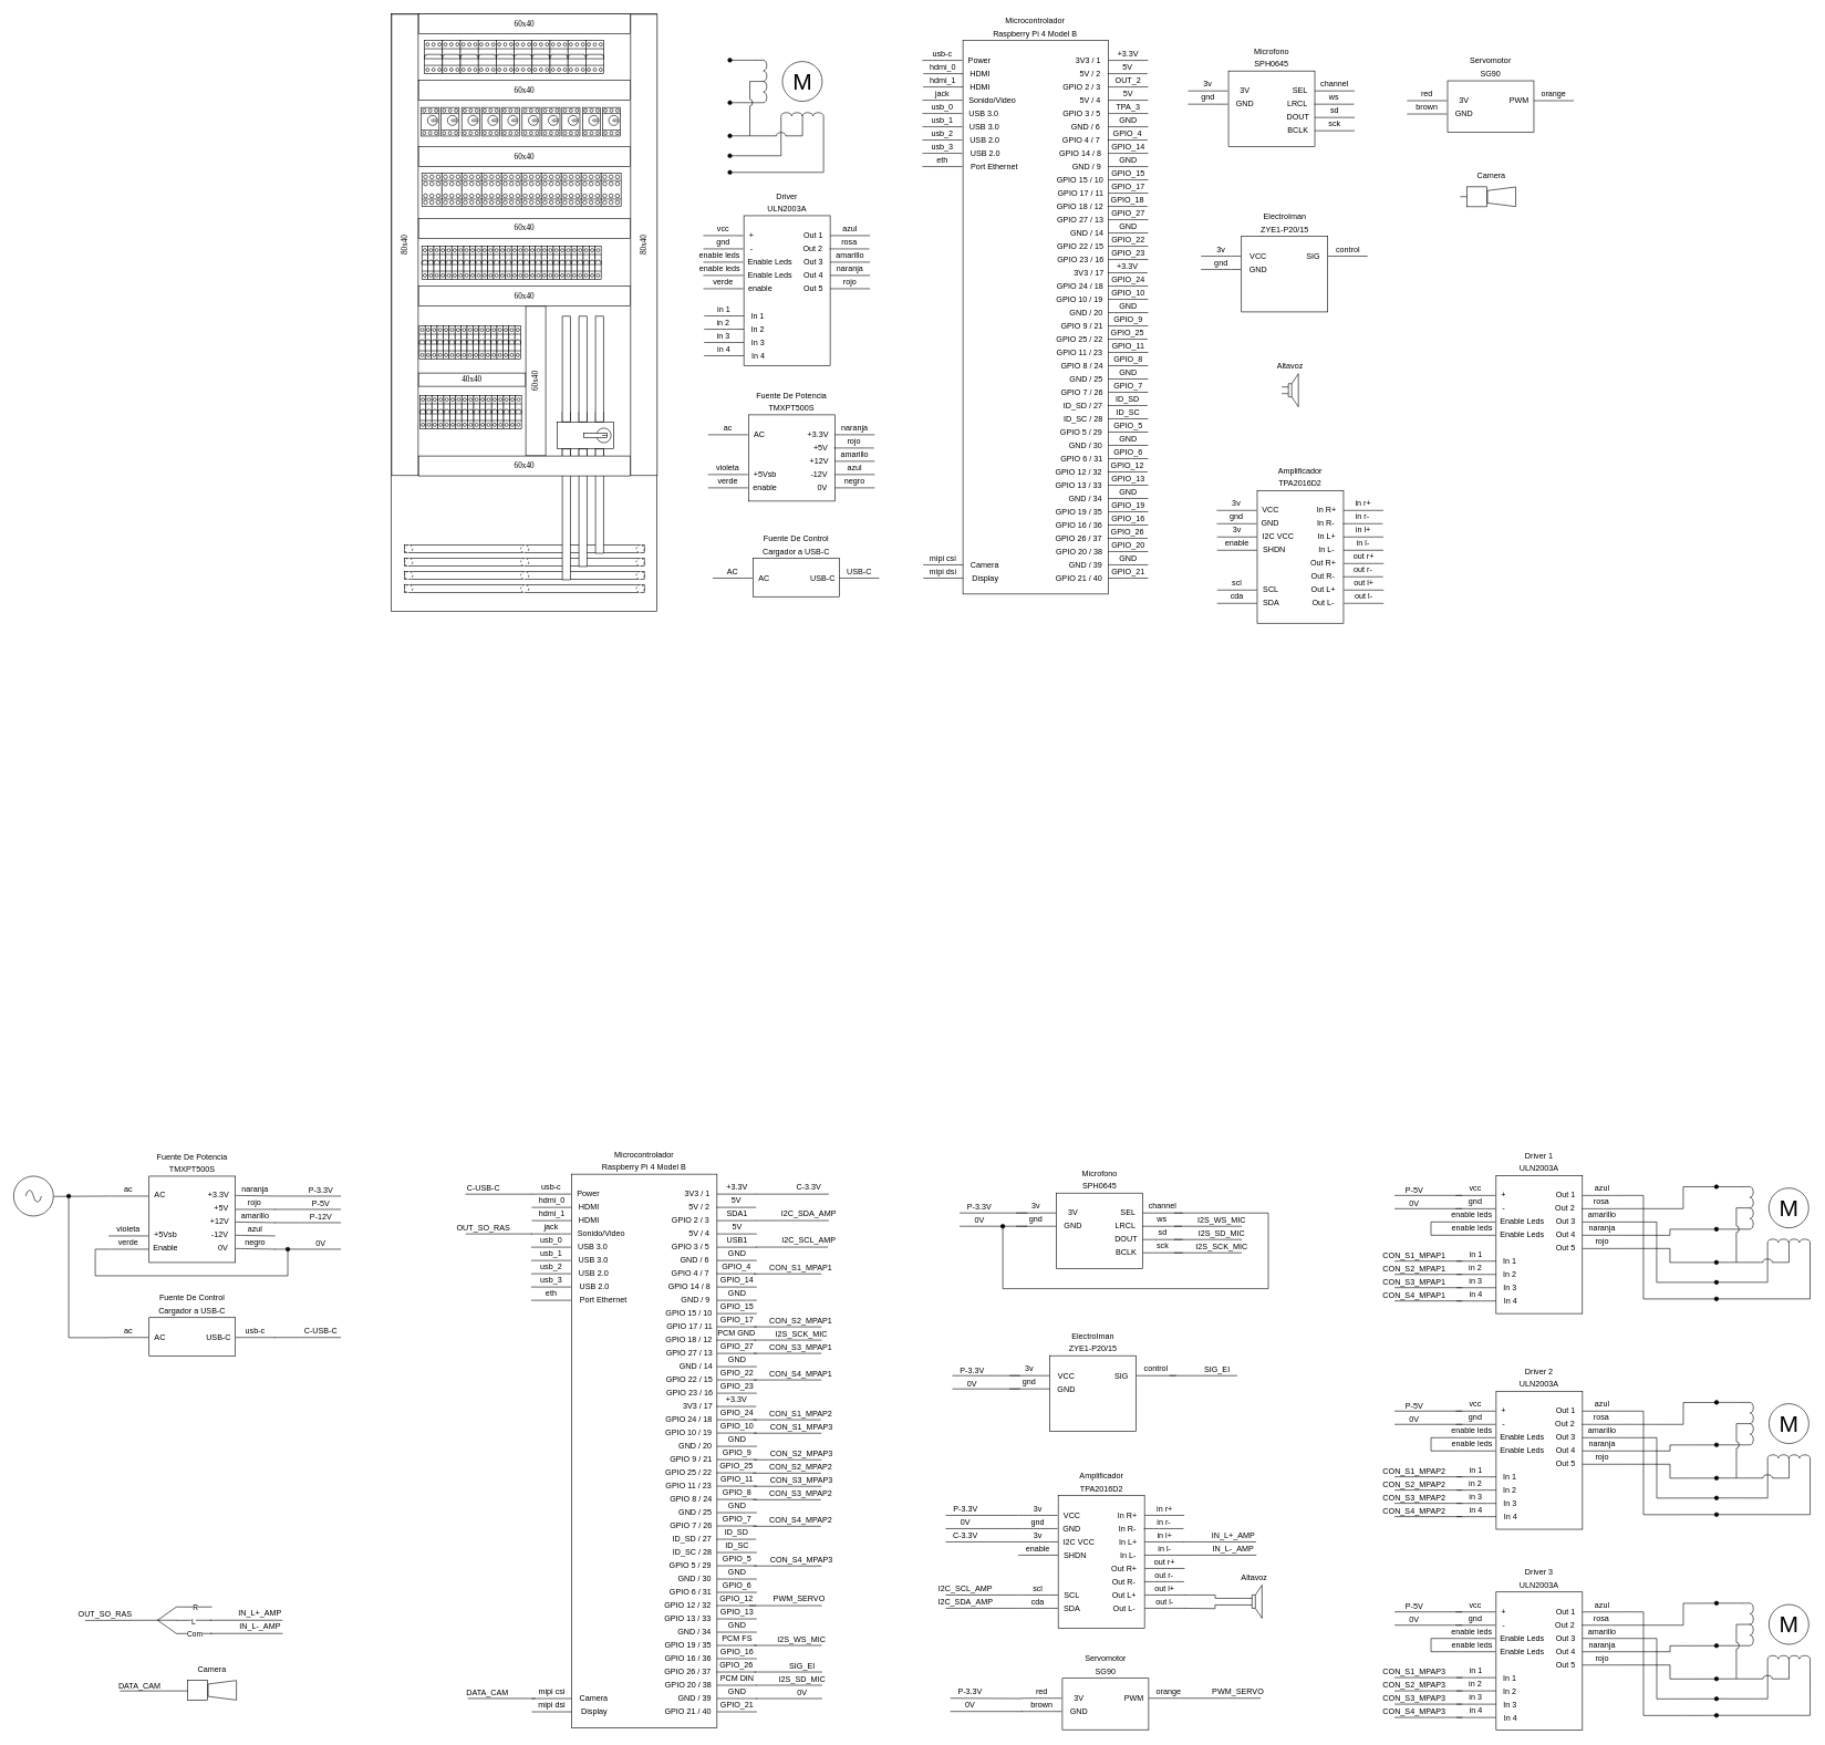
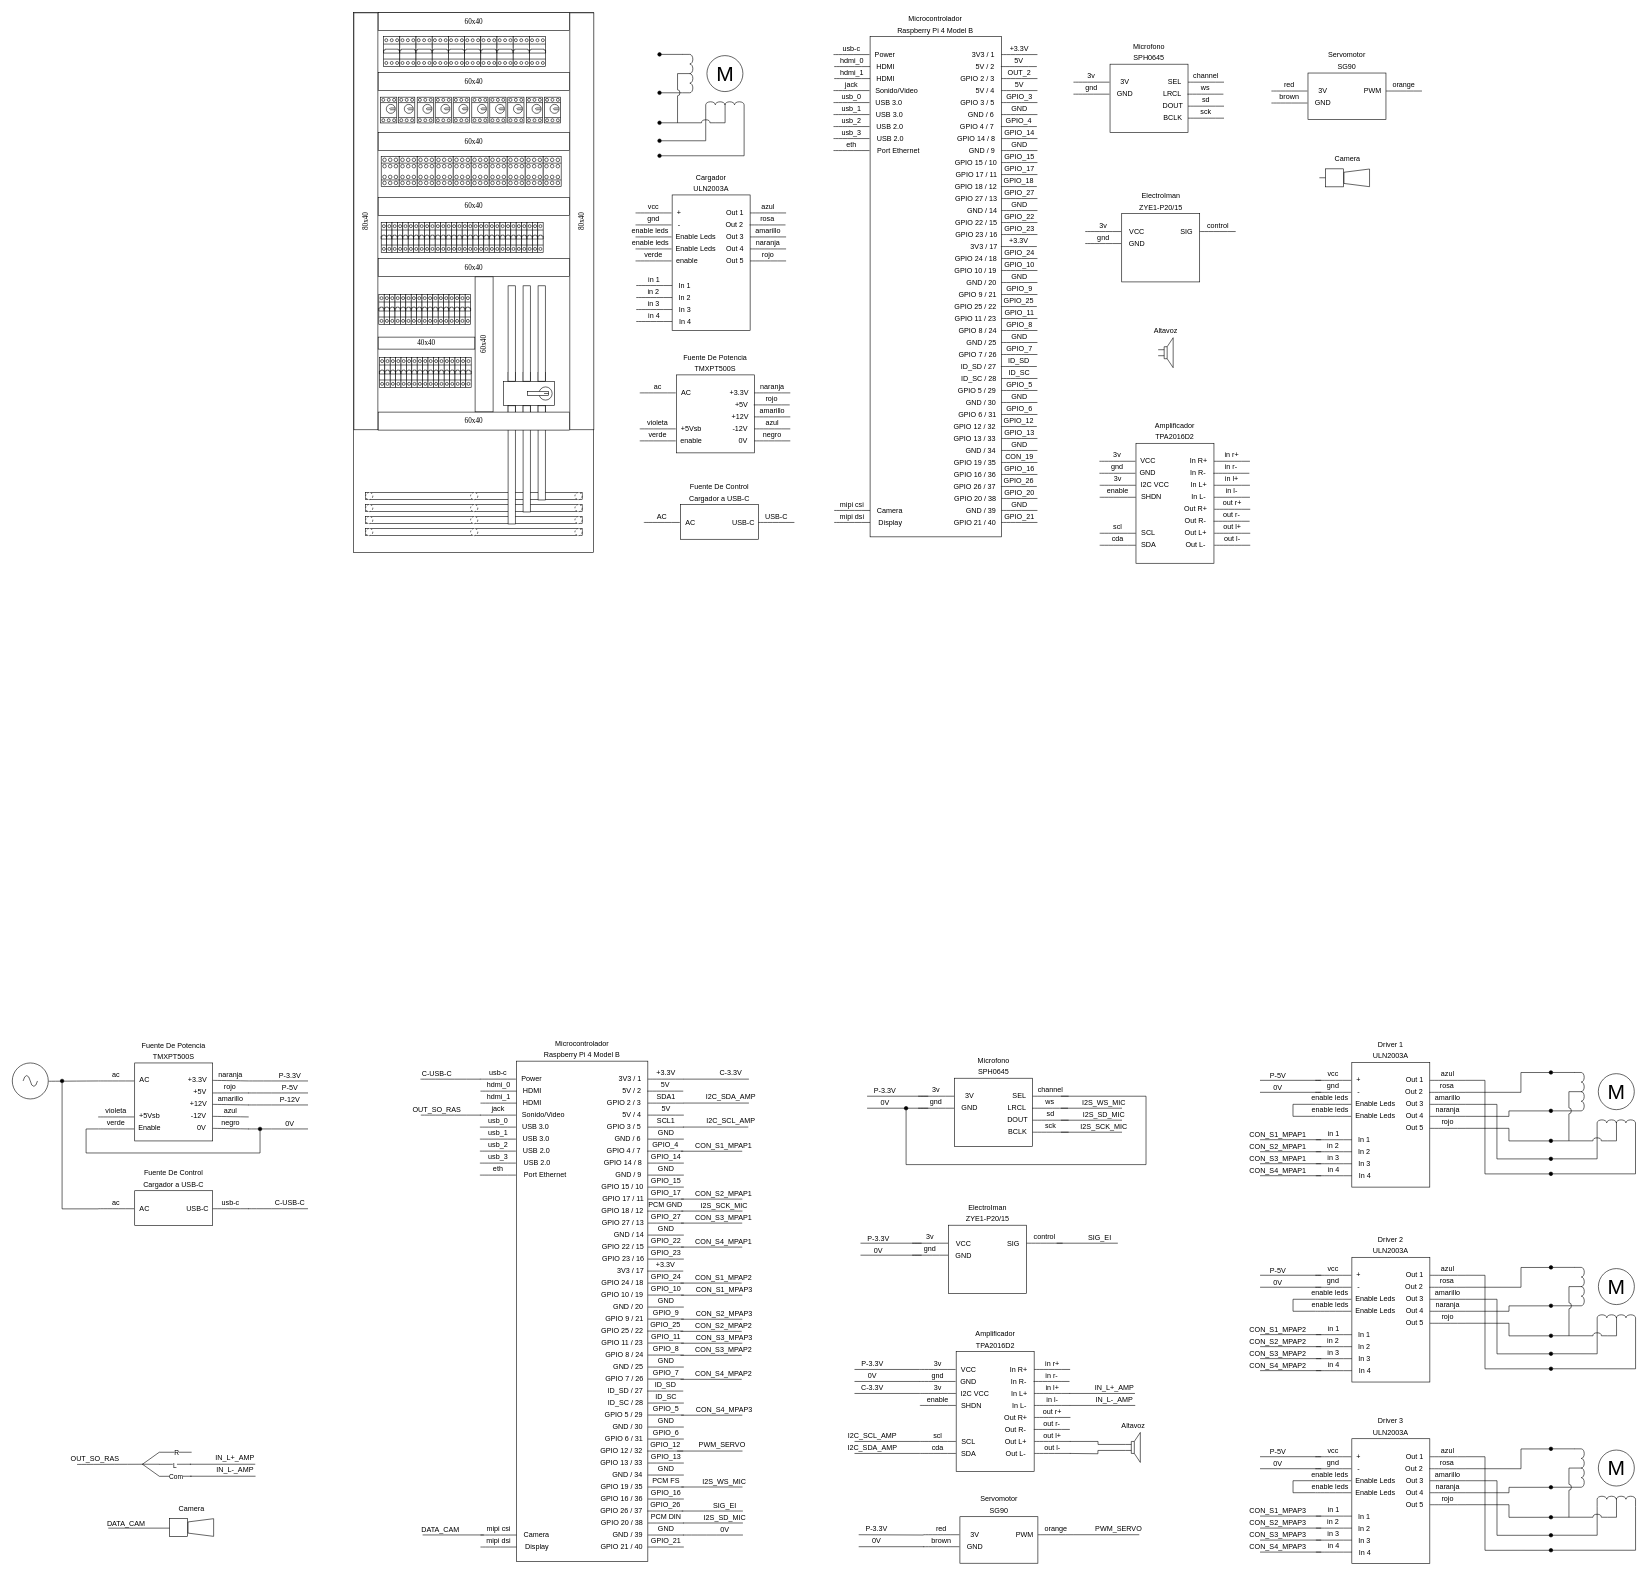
- <mxCell id="250" value="TPA_3" style="text;html=1;align=center;verticalAlign=middle;whiteSpace=wrap;rounded=0;" vertex="1" parent="1"><mxGeometry x="1669" y="150" width="60" height="19" as="geometry" /></mxCell>
+ <mxCell id="250" value="GPIO_3" style="text;html=1;align=center;verticalAlign=middle;whiteSpace=wrap;rounded=0;" vertex="1" parent="1"><mxGeometry x="1669" y="150" width="60" height="19" as="geometry" /></mxCell>
- <mxCell id="810" value="Driver" style="text;html=1;align=center;verticalAlign=middle;whiteSpace=wrap;rounded=0;" vertex="1" parent="1"><mxGeometry x="1120" y="284" width="130" height="21" as="geometry" /></mxCell>
+ <mxCell id="810" value="Cargador" style="text;html=1;align=center;verticalAlign=middle;whiteSpace=wrap;rounded=0;" vertex="1" parent="1"><mxGeometry x="1120" y="284" width="130" height="21" as="geometry" /></mxCell>
- <mxCell id="364" value="GPIO_19" style="text;html=1;align=center;verticalAlign=middle;whiteSpace=wrap;rounded=0;" vertex="1" parent="1"><mxGeometry x="1669" y="750" width="60" height="19" as="geometry" /></mxCell>
+ <mxCell id="364" value="CON_19" style="text;html=1;align=center;verticalAlign=middle;whiteSpace=wrap;rounded=0;" vertex="1" parent="1"><mxGeometry x="1669" y="750" width="60" height="19" as="geometry" /></mxCell>
- <mxCell id="406" value="USB1" style="text;html=1;align=center;verticalAlign=middle;whiteSpace=wrap;rounded=0;" vertex="1" parent="1"><mxGeometry x="1079.5" y="1858" width="60" height="19" as="geometry" /></mxCell>
+ <mxCell id="406" value="SCL1" style="text;html=1;align=center;verticalAlign=middle;whiteSpace=wrap;rounded=0;" vertex="1" parent="1"><mxGeometry x="1079.5" y="1858" width="60" height="19" as="geometry" /></mxCell>
